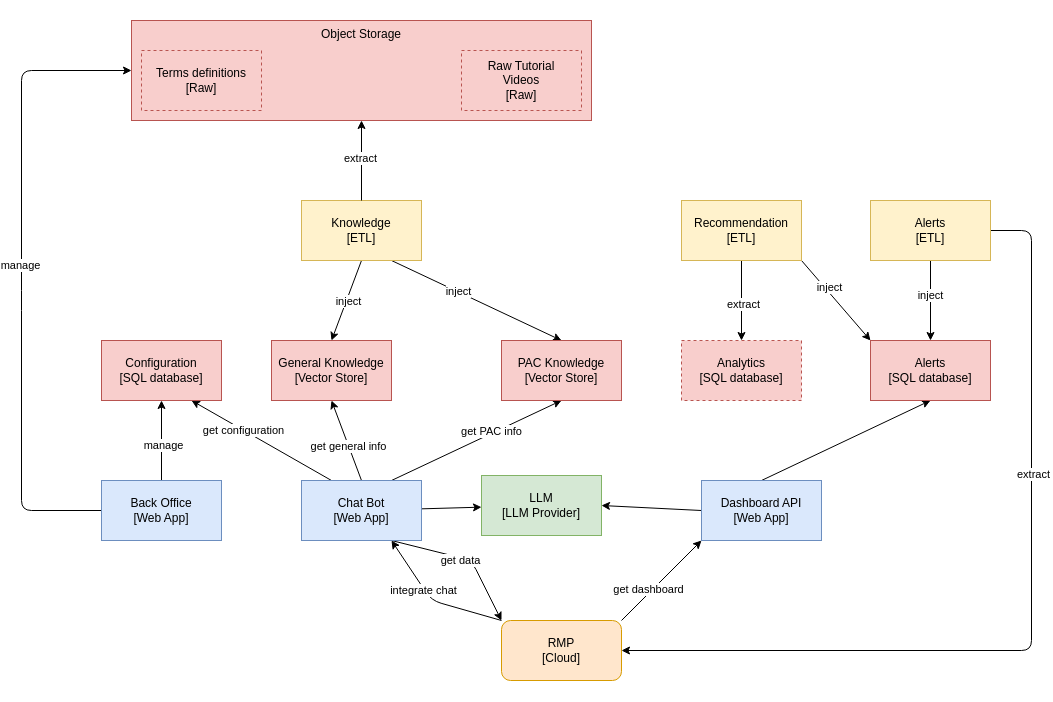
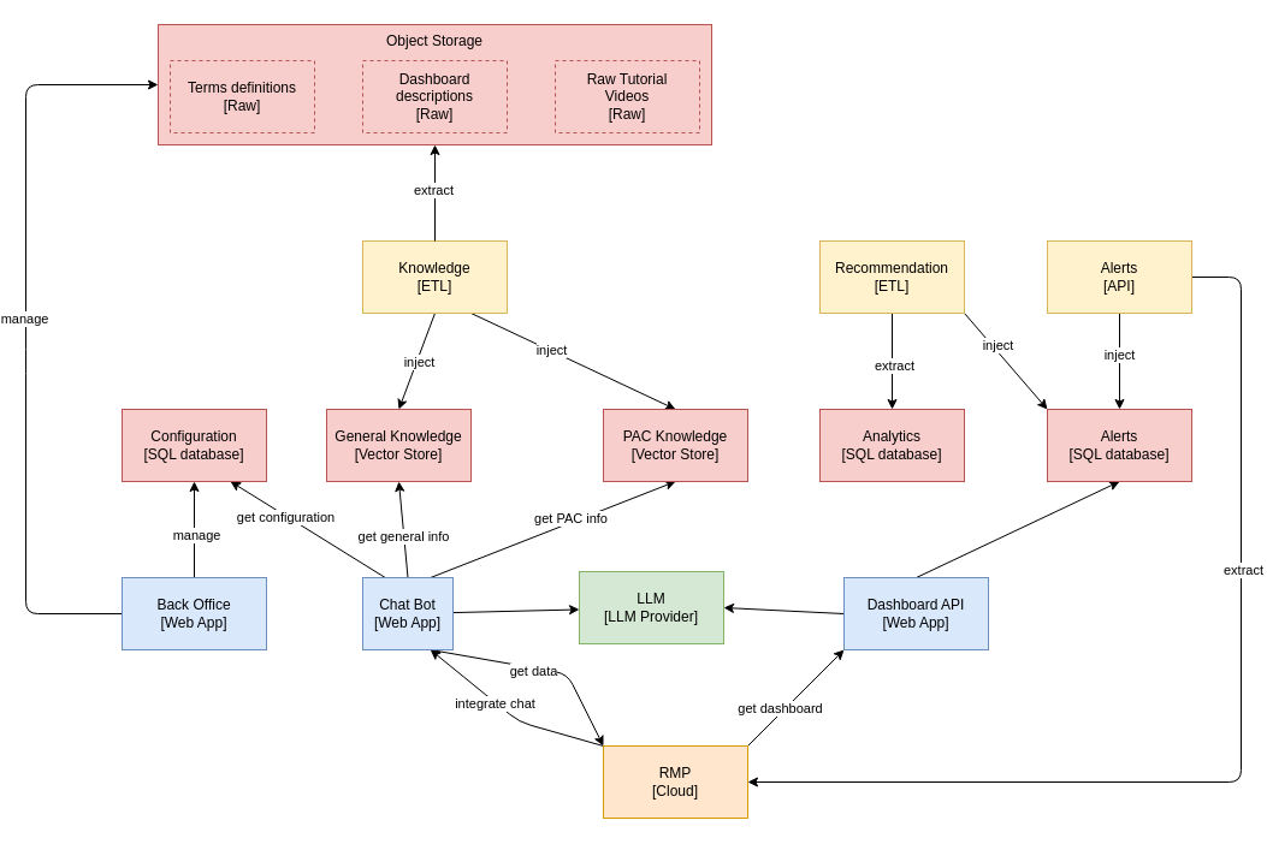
+ <mxCell id="22" value="Dashboard descriptions&lt;br&gt;[Raw]" style="rounded=0;whiteSpace=wrap;html=1;fillColor=#f8cecc;strokeColor=#b85450;dashed=1;" vertex="1" parent="1"><mxGeometry x="300" y="50" width="120" height="60" as="geometry" /></mxCell>
- <mxCell id="45" value="Alerts&lt;br&gt;[ETL]" style="rounded=0;whiteSpace=wrap;html=1;fillColor=#fff2cc;strokeColor=#d6b656;" vertex="1" parent="1"><mxGeometry x="869" y="200" width="120" height="60" as="geometry" /></mxCell>
+ <mxCell id="45" value="Alerts&lt;br&gt;[API]" style="rounded=0;whiteSpace=wrap;html=1;fillColor=#fff2cc;strokeColor=#d6b656;" vertex="1" parent="1"><mxGeometry x="869" y="200" width="120" height="60" as="geometry" /></mxCell>
- <mxCell id="46" value="&lt;div&gt;&lt;font color=&quot;#000000&quot;&gt;Analytics&lt;br&gt;&lt;/font&gt;&lt;/div&gt;&lt;div&gt;[SQL database]&lt;/div&gt;" style="rounded=0;whiteSpace=wrap;html=1;fillColor=#f8cecc;strokeColor=#b85450;dashed=1;" vertex="1" parent="1"><mxGeometry x="680" y="340" width="120" height="60" as="geometry" /></mxCell>
+ <mxCell id="46" value="&lt;div&gt;&lt;font color=&quot;#000000&quot;&gt;Analytics&lt;br&gt;&lt;/font&gt;&lt;/div&gt;&lt;div&gt;[SQL database]&lt;/div&gt;" style="rounded=0;whiteSpace=wrap;html=1;fillColor=#f8cecc;strokeColor=#b85450;" vertex="1" parent="1"><mxGeometry x="680" y="340" width="120" height="60" as="geometry" /></mxCell>
- <mxCell id="12" value="Chat Bot&lt;div&gt;[Web App]&lt;/div&gt;" style="rounded=0;whiteSpace=wrap;html=1;fillColor=#dae8fc;strokeColor=#6c8ebf;" vertex="1" parent="1"><mxGeometry x="300" y="480" width="120" height="60" as="geometry" /></mxCell>
+ <mxCell id="12" value="Chat Bot&lt;div&gt;[Web App]&lt;/div&gt;" style="rounded=0;whiteSpace=wrap;html=1;fillColor=#dae8fc;strokeColor=#6c8ebf;" vertex="1" parent="1"><mxGeometry x="300" y="480" width="75" height="60" as="geometry" /></mxCell>
- <mxCell id="36" value="RMP&lt;div&gt;&lt;font color=&quot;#000000&quot;&gt;[Cloud]&lt;/font&gt;&lt;/div&gt;" style="whiteSpace=wrap;html=1;fillColor=#ffe6cc;strokeColor=#d79b00;rounded=1;" vertex="1" parent="1"><mxGeometry x="500" y="620" width="120" height="60" as="geometry" /></mxCell>
+ <mxCell id="36" value="RMP&lt;div&gt;&lt;font color=&quot;#000000&quot;&gt;[Cloud]&lt;/font&gt;&lt;/div&gt;" style="rounded=0;whiteSpace=wrap;html=1;fillColor=#ffe6cc;strokeColor=#d79b00;" vertex="1" parent="1"><mxGeometry x="500" y="620" width="120" height="60" as="geometry" /></mxCell>
